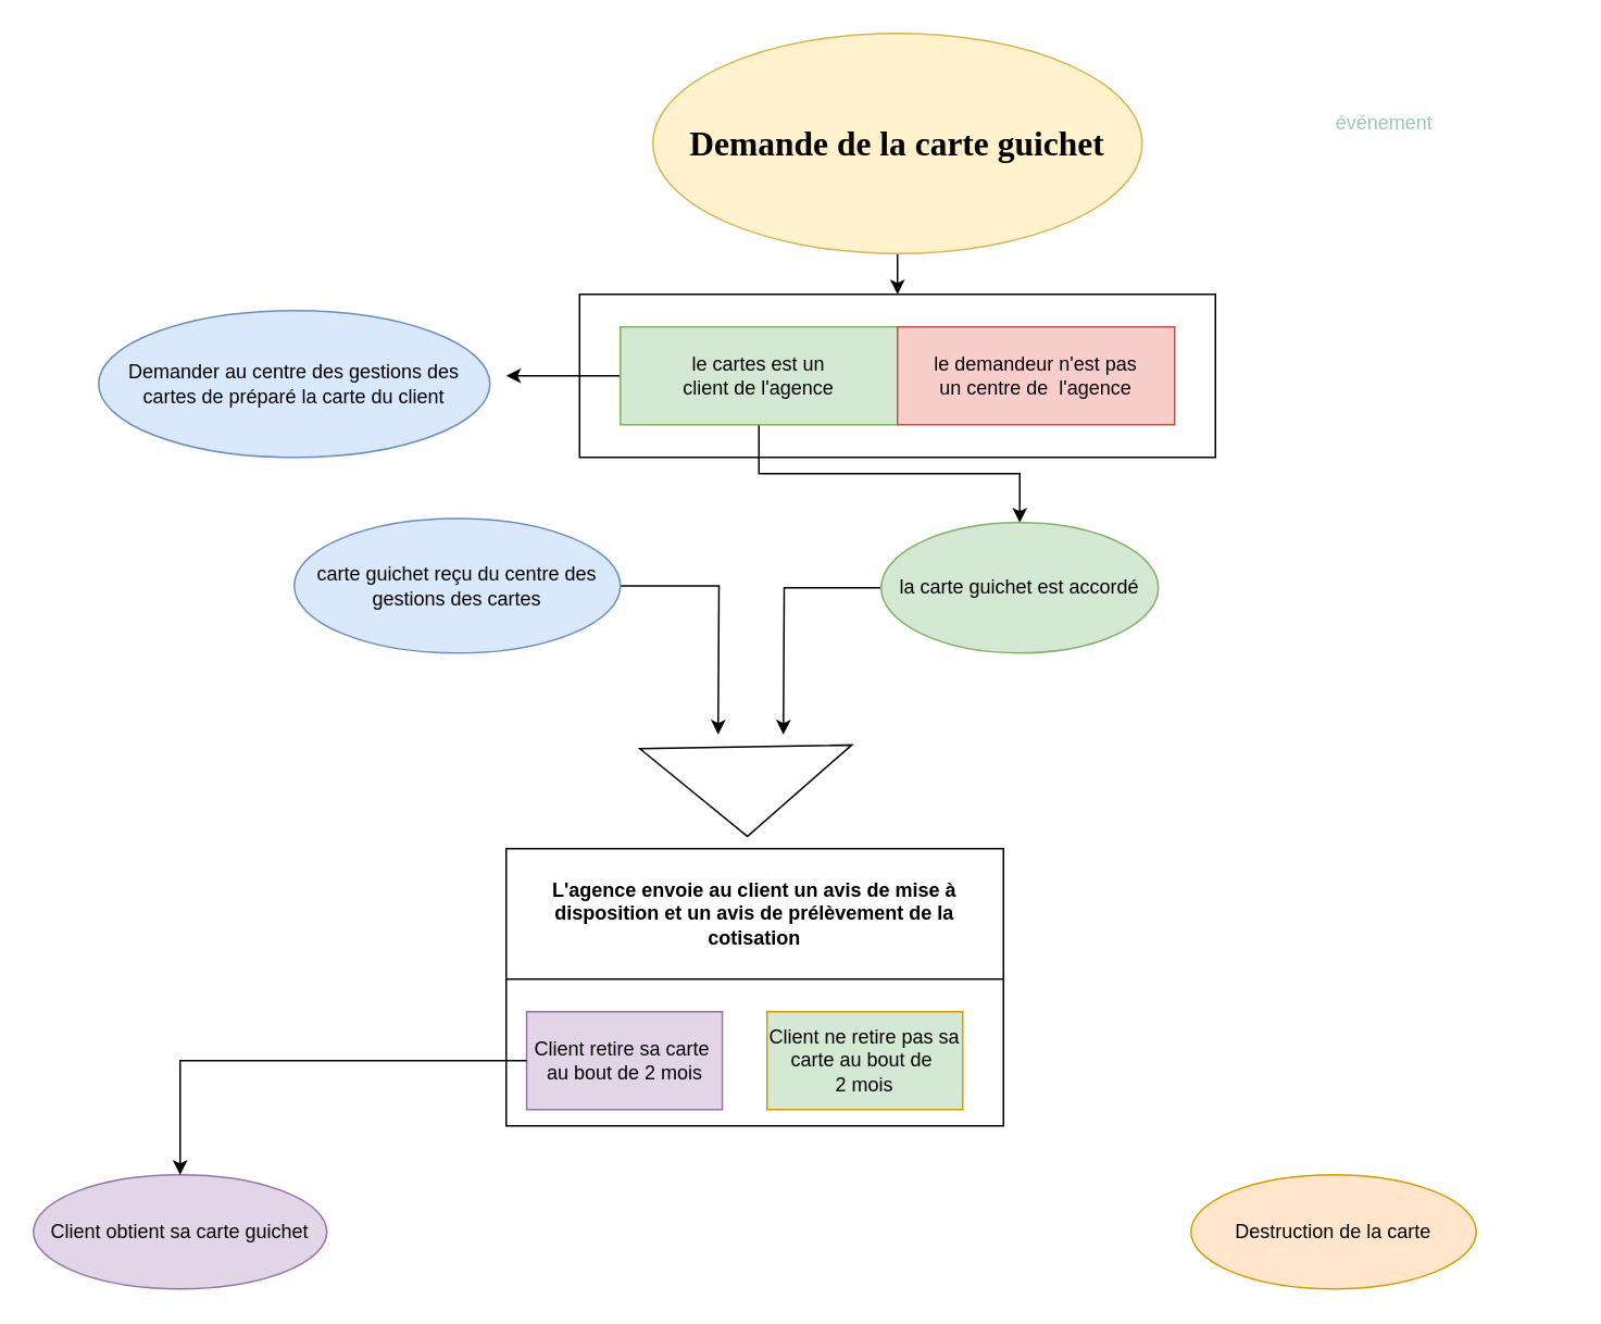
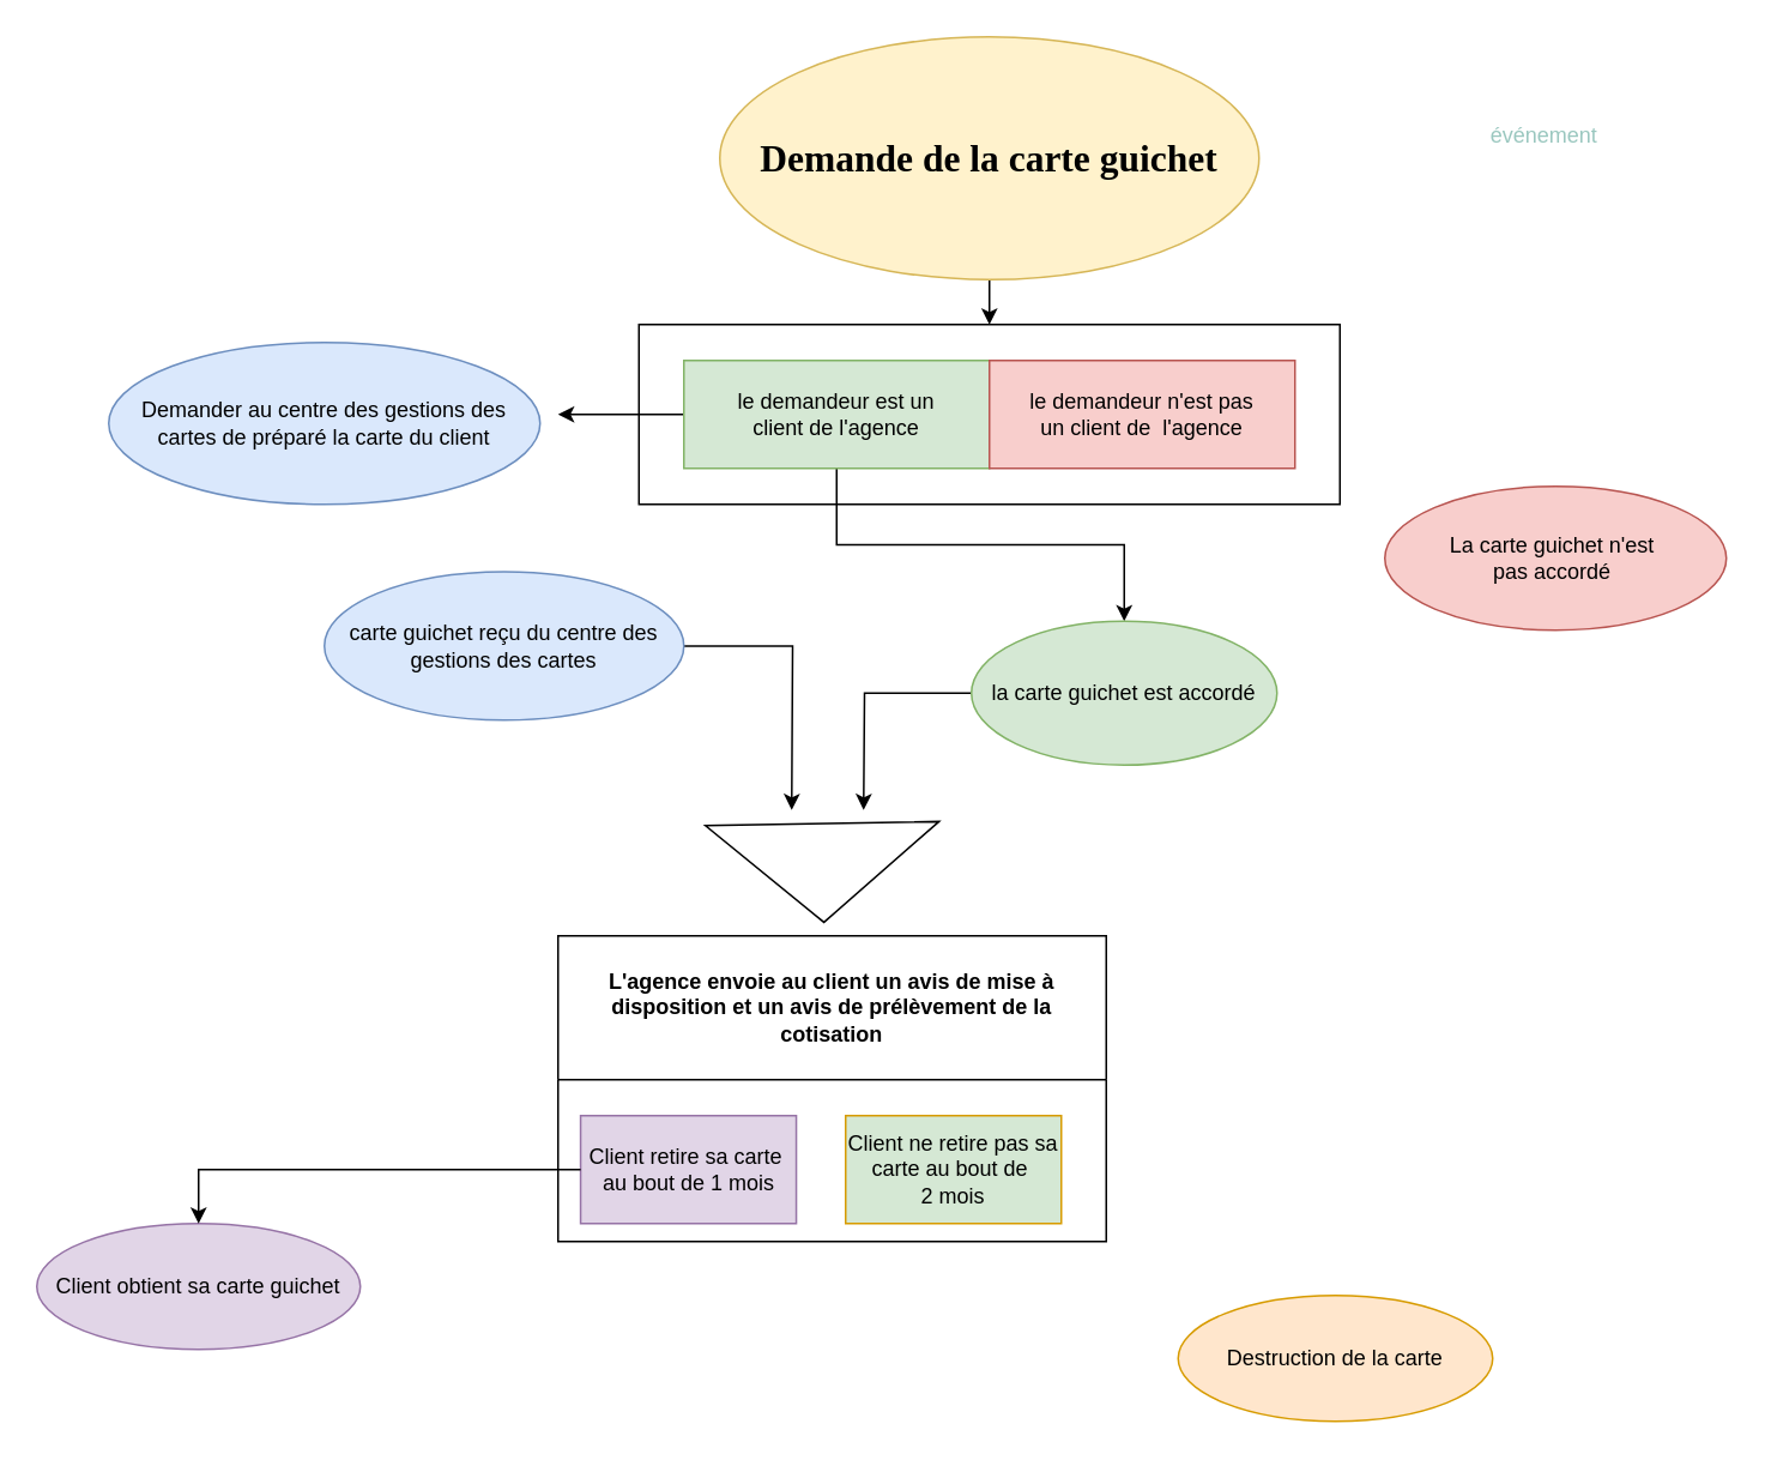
- <mxCell id="4" value="&lt;font color=&quot;#9ac7bf&quot;&gt;événement&amp;nbsp;&lt;/font&gt;" style="text;html=1;align=center;verticalAlign=middle;resizable=0;points=[];autosize=1;strokeColor=none;fillColor=none;" vertex="1" parent="1"><mxGeometry x="805" y="60" width="90" height="30" as="geometry" /></mxCell>
+ <mxCell id="4" value="&lt;font color=&quot;#9ac7bf&quot;&gt;événement&amp;nbsp;&lt;/font&gt;" style="text;html=1;align=center;verticalAlign=middle;resizable=0;points=[];autosize=1;strokeColor=none;fillColor=none;" vertex="1" parent="1"><mxGeometry x="815" y="60" width="90" height="30" as="geometry" /></mxCell>
- <mxCell id="8" value="le cartes est un&lt;div&gt;client de l'agence&lt;/div&gt;" style="rounded=0;whiteSpace=wrap;html=1;fillColor=#d5e8d4;strokeColor=#82b366;" vertex="1" parent="1"><mxGeometry x="380" y="200" width="170" height="60" as="geometry" /></mxCell>
+ <mxCell id="8" value="le demandeur est un&lt;div&gt;client de l'agence&lt;/div&gt;" style="rounded=0;whiteSpace=wrap;html=1;fillColor=#d5e8d4;strokeColor=#82b366;" vertex="1" parent="1"><mxGeometry x="380" y="200" width="170" height="60" as="geometry" /></mxCell>
- <mxCell id="9" value="le demandeur n'est pas un&amp;nbsp;&lt;span style=&quot;background-color: initial;&quot;&gt;centre de&amp;nbsp; l'agence&lt;/span&gt;" style="rounded=0;whiteSpace=wrap;html=1;fillColor=#f8cecc;strokeColor=#b85450;" vertex="1" parent="1"><mxGeometry x="550" y="200" width="170" height="60" as="geometry" /></mxCell>
+ <mxCell id="9" value="le demandeur n'est pas un&amp;nbsp;&lt;span style=&quot;background-color: initial;&quot;&gt;client de&amp;nbsp; l'agence&lt;/span&gt;" style="rounded=0;whiteSpace=wrap;html=1;fillColor=#f8cecc;strokeColor=#b85450;" vertex="1" parent="1"><mxGeometry x="550" y="200" width="170" height="60" as="geometry" /></mxCell>
+ <mxCell id="10" value="La carte guichet n'est&amp;nbsp;&lt;div&gt;pas accordé&amp;nbsp;&lt;/div&gt;" style="ellipse;whiteSpace=wrap;html=1;fillColor=#f8cecc;strokeColor=#b85450;" vertex="1" parent="1"><mxGeometry x="770" y="270" width="190" height="80" as="geometry" /></mxCell>
- <mxCell id="12" value="la carte guichet est accordé" style="ellipse;whiteSpace=wrap;html=1;fillColor=#d5e8d4;strokeColor=#82b366;" vertex="1" parent="1"><mxGeometry x="540" y="320" width="170" height="80" as="geometry" /></mxCell>
+ <mxCell id="12" value="la carte guichet est accordé" style="ellipse;whiteSpace=wrap;html=1;fillColor=#d5e8d4;strokeColor=#82b366;" vertex="1" parent="1"><mxGeometry x="540" y="345" width="170" height="80" as="geometry" /></mxCell>
- <mxCell id="18" value="Client retire sa carte&amp;nbsp;&lt;div&gt;au bout de 2 mois&lt;/div&gt;" style="rounded=0;whiteSpace=wrap;html=1;fillColor=#e1d5e7;strokeColor=#9673a6;" vertex="1" parent="17"><mxGeometry x="12.54" y="100" width="120" height="60" as="geometry" /></mxCell>
+ <mxCell id="18" value="Client retire sa carte&amp;nbsp;&lt;div&gt;au bout de 1 mois&lt;/div&gt;" style="rounded=0;whiteSpace=wrap;html=1;fillColor=#e1d5e7;strokeColor=#9673a6;" vertex="1" parent="17"><mxGeometry x="12.54" y="100" width="120" height="60" as="geometry" /></mxCell>
- <mxCell id="21" value="Client obtient sa carte guichet" style="ellipse;whiteSpace=wrap;html=1;fillColor=#e1d5e7;strokeColor=#9673a6;" vertex="1" parent="1"><mxGeometry x="20" y="720" width="180" height="70" as="geometry" /></mxCell>
+ <mxCell id="21" value="Client obtient sa carte guichet" style="ellipse;whiteSpace=wrap;html=1;fillColor=#e1d5e7;strokeColor=#9673a6;" vertex="1" parent="1"><mxGeometry x="20" y="680" width="180" height="70" as="geometry" /></mxCell>
- <mxCell id="20" value="Destruction de la carte" style="ellipse;whiteSpace=wrap;html=1;fillColor=#ffe6cc;strokeColor=#d79b00;" vertex="1" parent="1"><mxGeometry x="730" y="720" width="175" height="70" as="geometry" /></mxCell>
+ <mxCell id="20" value="Destruction de la carte" style="ellipse;whiteSpace=wrap;html=1;fillColor=#ffe6cc;strokeColor=#d79b00;" vertex="1" parent="1"><mxGeometry x="655" y="720" width="175" height="70" as="geometry" /></mxCell>
